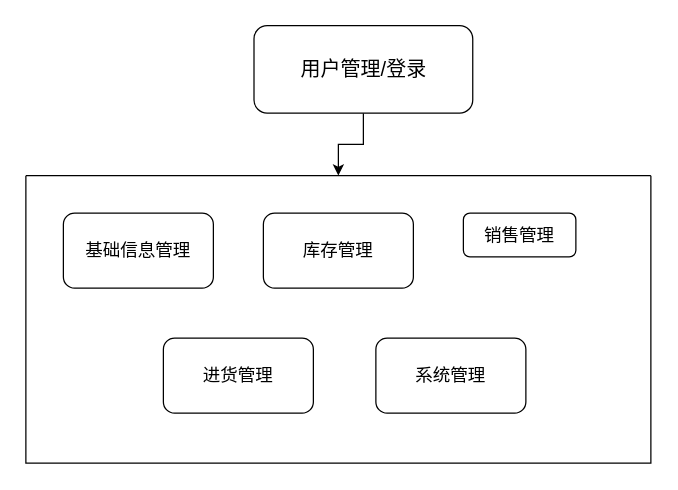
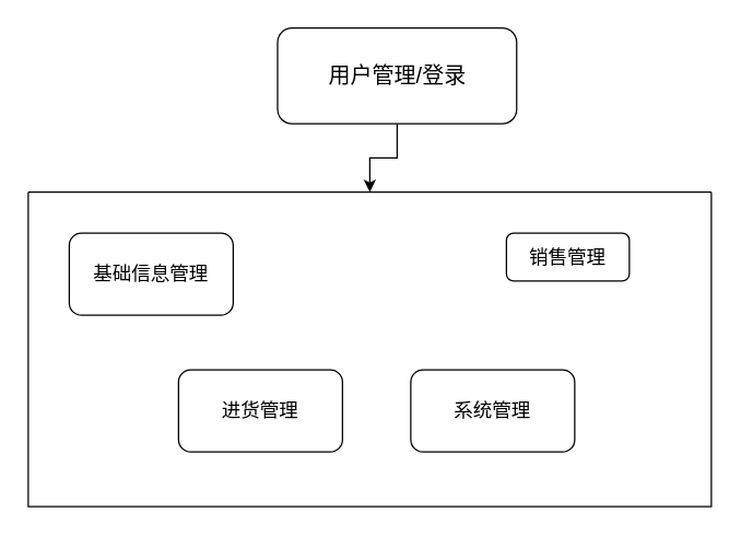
- <mxCell id="6" value="&lt;font style=&quot;font-size: 14px&quot;&gt;库存管理&lt;/font&gt;" style="rounded=1;whiteSpace=wrap;html=1;" vertex="1" parent="4"><mxGeometry x="190" y="30" width="120" height="60" as="geometry" /></mxCell>
